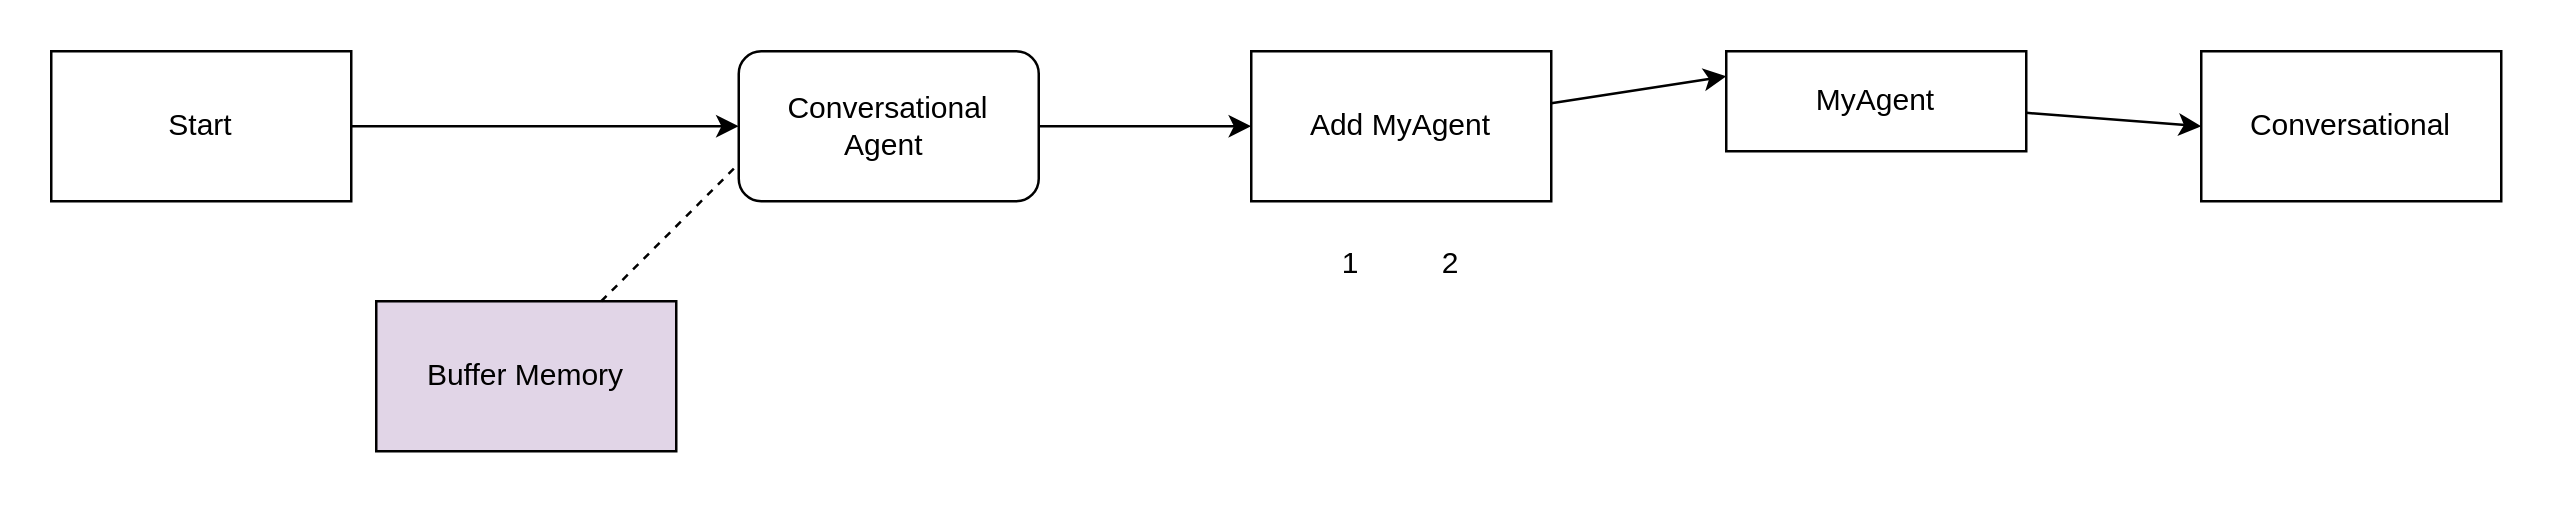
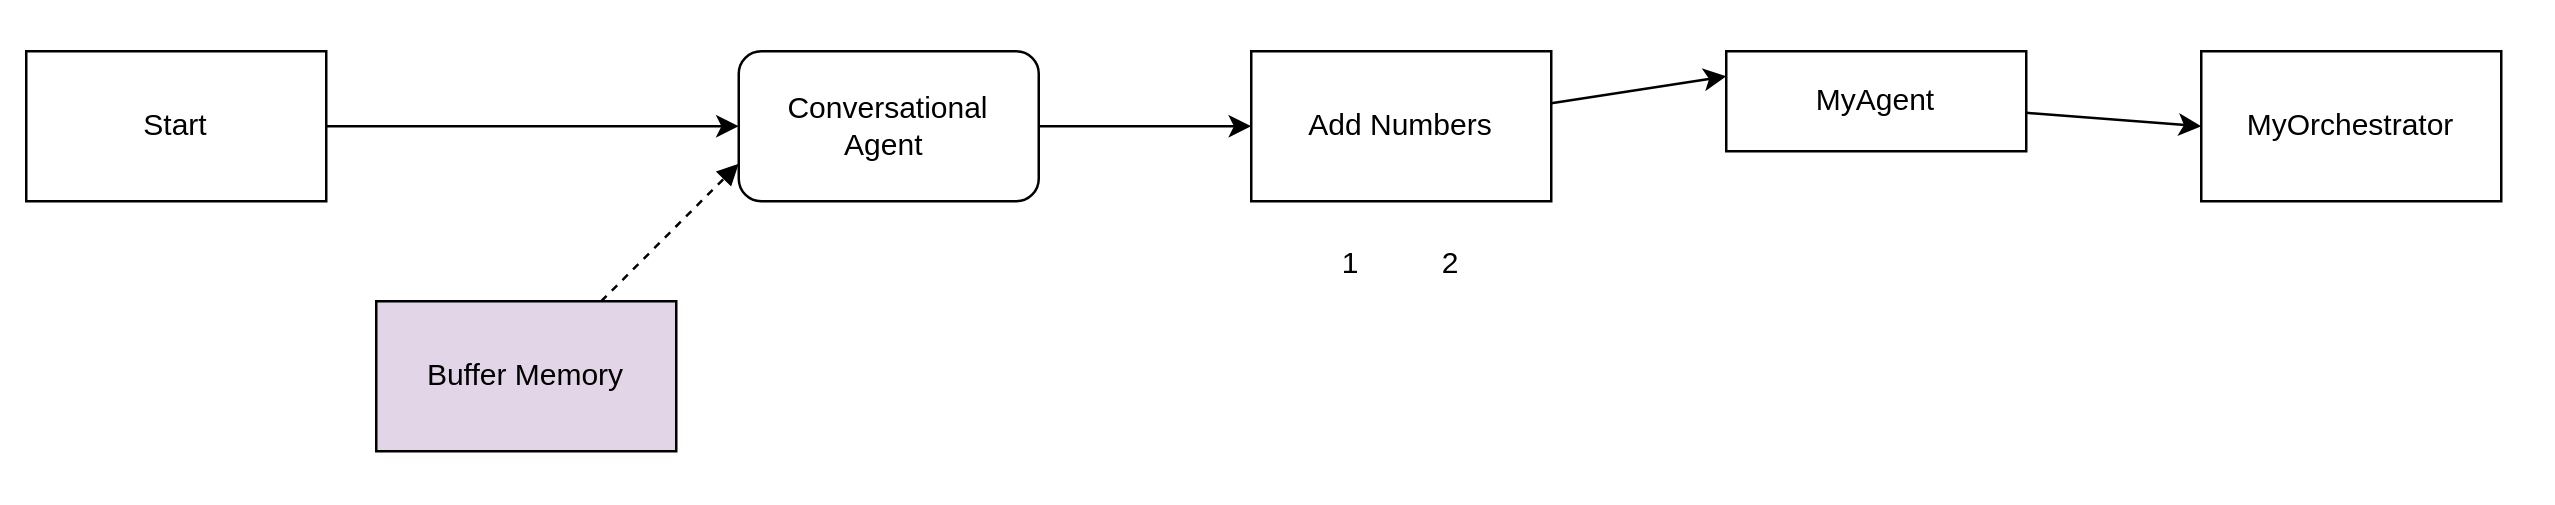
- <mxCell id="6" value="Start" style="rounded=0;whiteSpace=wrap;html=1;" parent="1" vertex="1"><mxGeometry x="20" y="20" width="120" height="60" as="geometry" /></mxCell>
+ <mxCell id="6" value="Start" style="rounded=0;whiteSpace=wrap;html=1;" parent="1" vertex="1"><mxGeometry x="10" y="20" width="120" height="60" as="geometry" /></mxCell>
- <mxCell id="9" value="Add MyAgent" style="rounded=0;whiteSpace=wrap;html=1;" parent="1" vertex="1"><mxGeometry x="500" y="20" width="120" height="60" as="geometry" /></mxCell>
+ <mxCell id="9" value="Add Numbers" style="rounded=0;whiteSpace=wrap;html=1;" parent="1" vertex="1"><mxGeometry x="500" y="20" width="120" height="60" as="geometry" /></mxCell>
- <mxCell id="12" value="Conversational" style="rounded=0;whiteSpace=wrap;html=1;" parent="1" vertex="1"><mxGeometry x="880" y="20" width="120" height="60" as="geometry" /></mxCell>
+ <mxCell id="12" value="MyOrchestrator" style="rounded=0;whiteSpace=wrap;html=1;" parent="1" vertex="1"><mxGeometry x="880" y="20" width="120" height="60" as="geometry" /></mxCell>
- <mxCell id="7" value="" style="endArrow=none;dashed=1;html=1;entryX=0;entryY=0.75;entryDx=0;entryDy=0;exitX=0.75;exitY=0;exitDx=0;exitDy=0;" parent="1" source="2" target="4" edge="1"><mxGeometry width="50" height="50" relative="1" as="geometry"><mxPoint x="190" y="130" as="sourcePoint" /><mxPoint x="240" y="80" as="targetPoint" /></mxGeometry></mxCell>
+ <mxCell id="7" value="" style="endArrow=block;dashed=1;html=1;entryX=0;entryY=0.75;entryDx=0;entryDy=0;exitX=0.75;exitY=0;exitDx=0;exitDy=0;" parent="1" source="2" target="4" edge="1"><mxGeometry width="50" height="50" relative="1" as="geometry"><mxPoint x="190" y="130" as="sourcePoint" /><mxPoint x="240" y="80" as="targetPoint" /></mxGeometry></mxCell>
